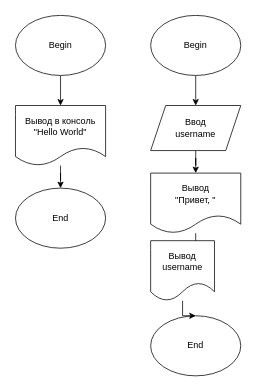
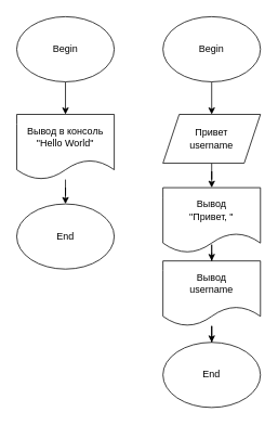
- <mxCell id="11" value="Ввод&lt;br&gt;username" style="shape=parallelogram;perimeter=parallelogramPerimeter;whiteSpace=wrap;html=1;fixedSize=1;" vertex="1" parent="1"><mxGeometry x="200" y="140" width="120" height="60" as="geometry" /></mxCell>
+ <mxCell id="11" value="Привет&lt;br&gt;username" style="shape=parallelogram;perimeter=parallelogramPerimeter;whiteSpace=wrap;html=1;fixedSize=1;" vertex="1" parent="1"><mxGeometry x="200" y="140" width="120" height="60" as="geometry" /></mxCell>
- <mxCell id="15" value="Вывод&lt;br&gt;username" style="shape=document;whiteSpace=wrap;html=1;boundedLbl=1;labelBackgroundColor=#ffffff;" vertex="1" parent="1"><mxGeometry x="200" y="320" width="85" height="80" as="geometry" /></mxCell>
+ <mxCell id="15" value="Вывод&lt;br&gt;username" style="shape=document;whiteSpace=wrap;html=1;boundedLbl=1;labelBackgroundColor=#ffffff;" vertex="1" parent="1"><mxGeometry x="200" y="320" width="120" height="80" as="geometry" /></mxCell>
